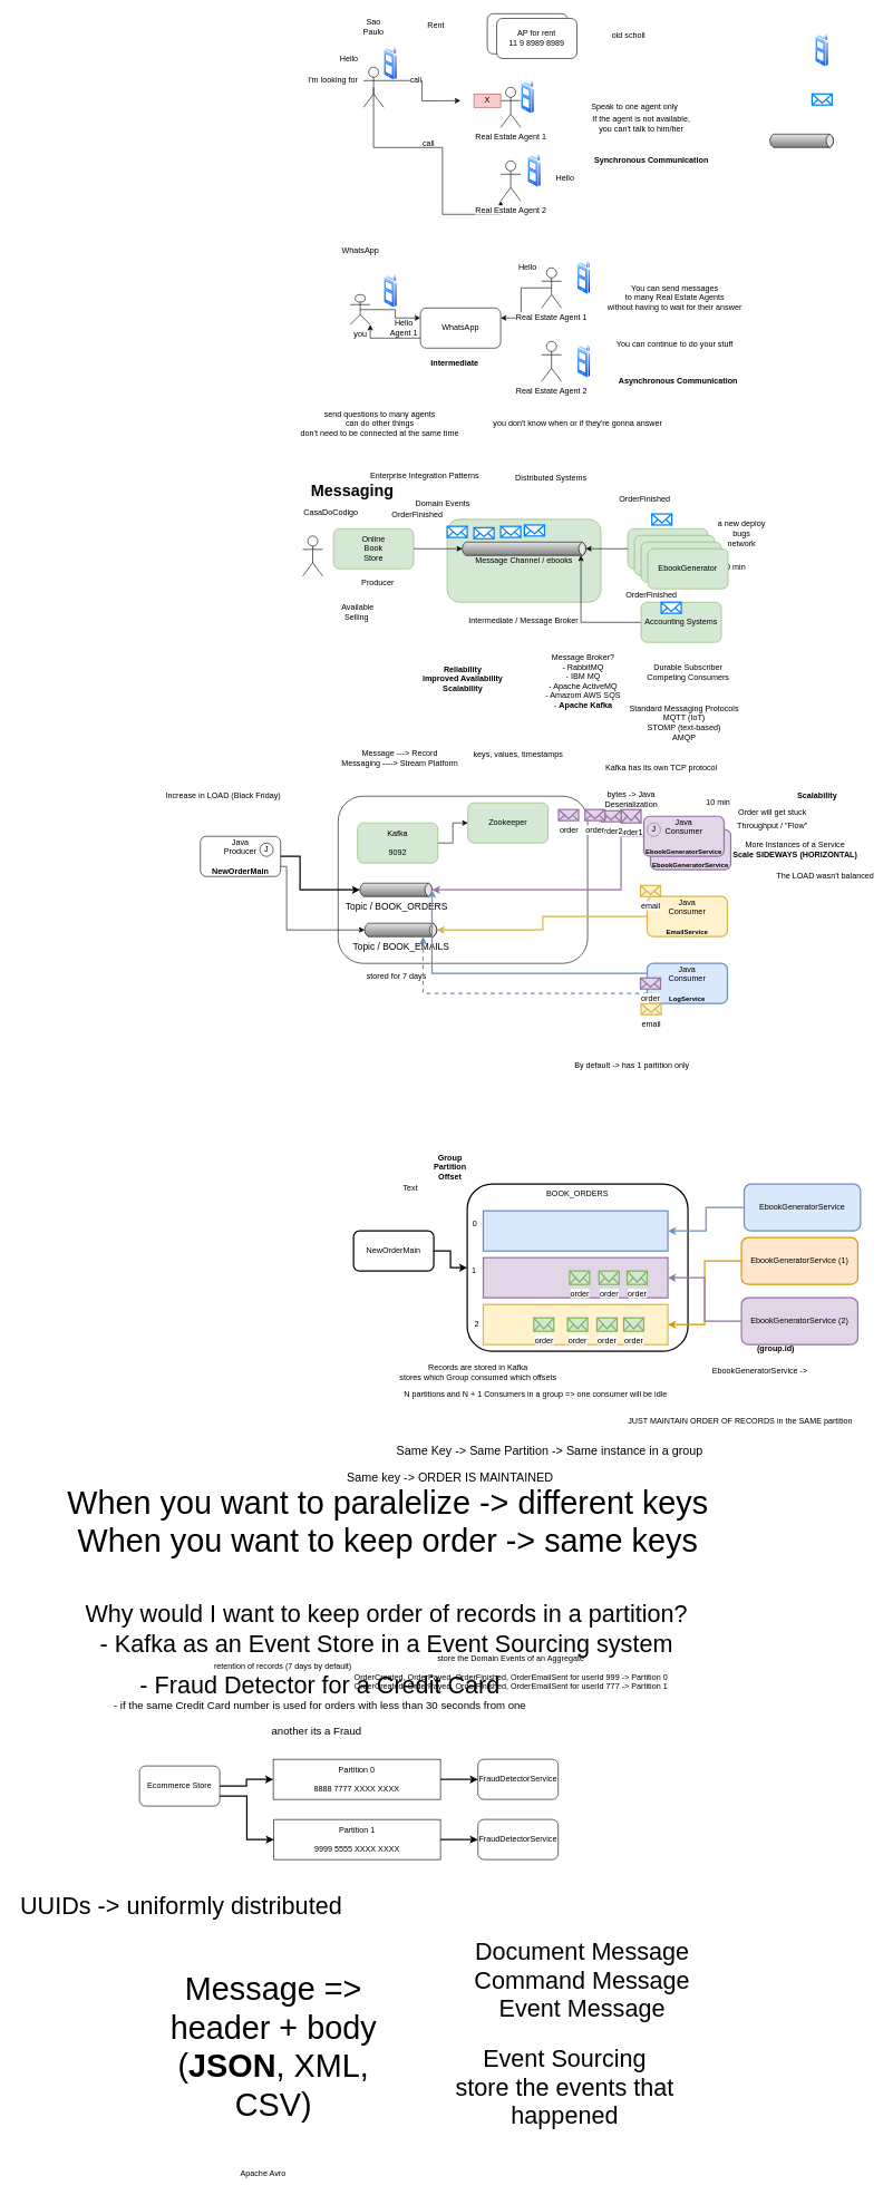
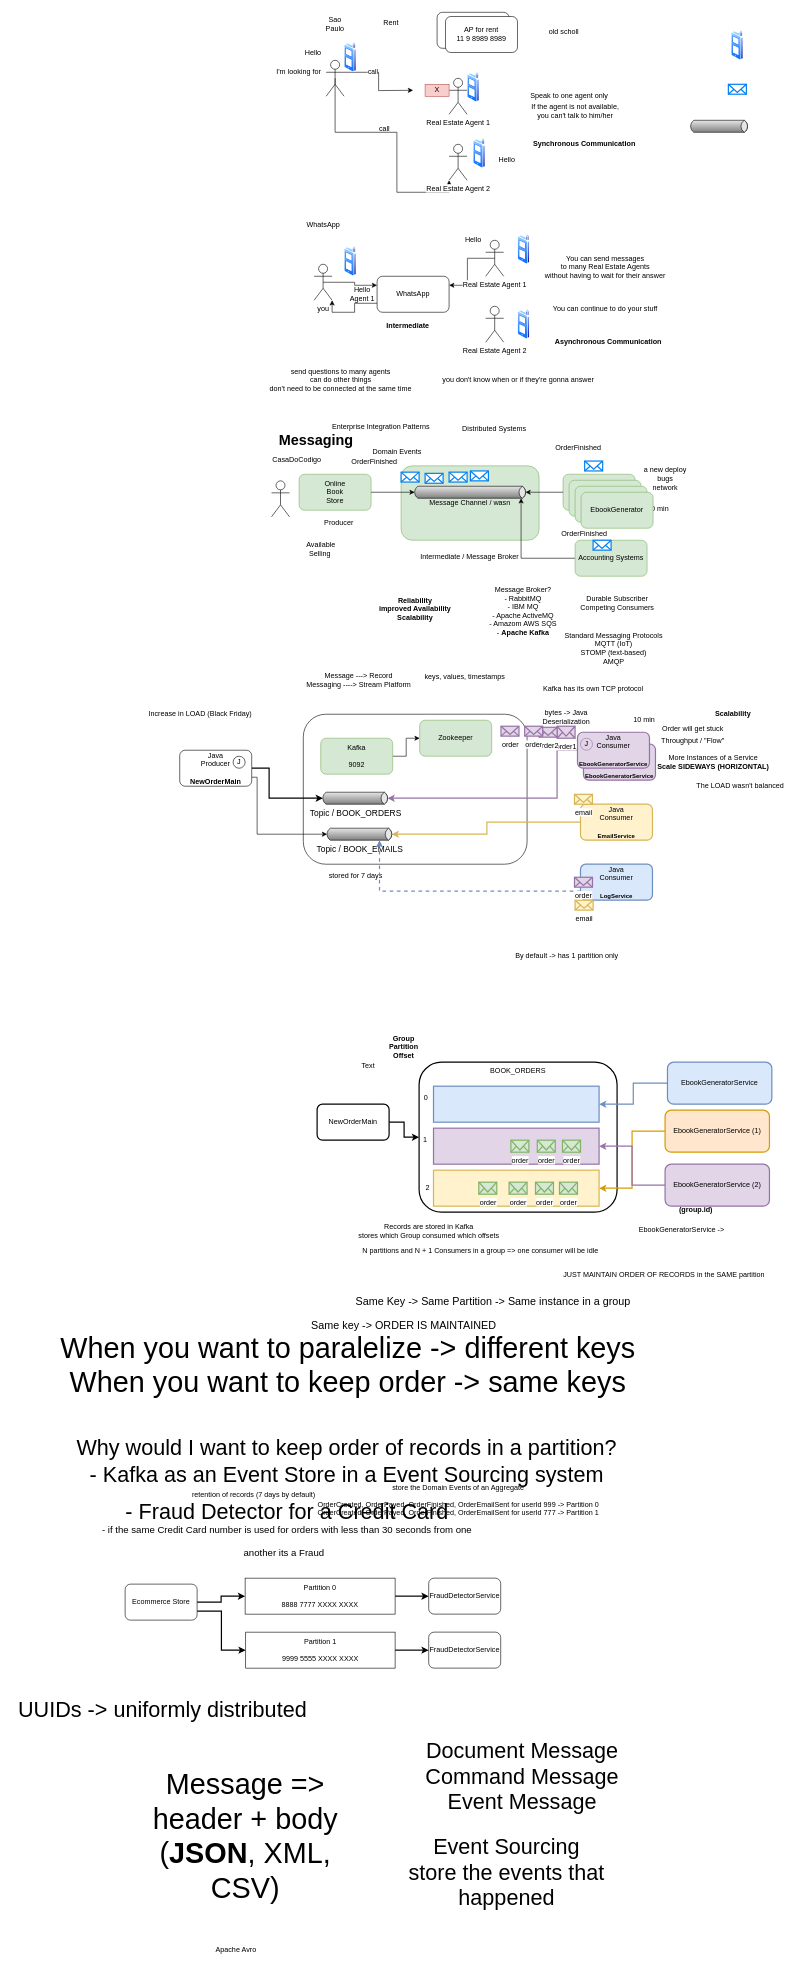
- <mxCell id="32" value="you" style="shape=umlActor;verticalLabelPosition=bottom;labelBackgroundColor=#ffffff;verticalAlign=top;html=1;outlineConnect=0;" parent="1" vertex="1"><mxGeometry x="523" y="440" width="30" height="45" as="geometry" /></mxCell>
+ <mxCell id="32" value="you" style="shape=umlActor;verticalLabelPosition=bottom;labelBackgroundColor=#ffffff;verticalAlign=top;html=1;outlineConnect=0;" parent="1" vertex="1"><mxGeometry x="523" y="440" width="30" height="60" as="geometry" /></mxCell>
- <mxCell id="57" value="Message Channel / ebooks" style="rounded=1;whiteSpace=wrap;html=1;fillColor=#d5e8d4;strokeColor=#82b366;" parent="1" vertex="1"><mxGeometry x="668" y="776" width="230" height="124" as="geometry" /></mxCell>
+ <mxCell id="57" value="Message Channel / wasn" style="rounded=1;whiteSpace=wrap;html=1;fillColor=#d5e8d4;strokeColor=#82b366;" parent="1" vertex="1"><mxGeometry x="668" y="776" width="230" height="124" as="geometry" /></mxCell>
- <mxCell id="105" style="edgeStyle=orthogonalEdgeStyle;rounded=0;orthogonalLoop=1;jettySize=auto;html=1;exitX=0;exitY=0.25;exitDx=0;exitDy=0;entryX=1;entryY=0.5;entryDx=-2.7;entryDy=0;entryPerimeter=0;fillColor=#dae8fc;strokeColor=#6c8ebf;strokeWidth=2;" parent="1" source="107" target="95" edge="1"><mxGeometry relative="1" as="geometry" /></mxCell>
